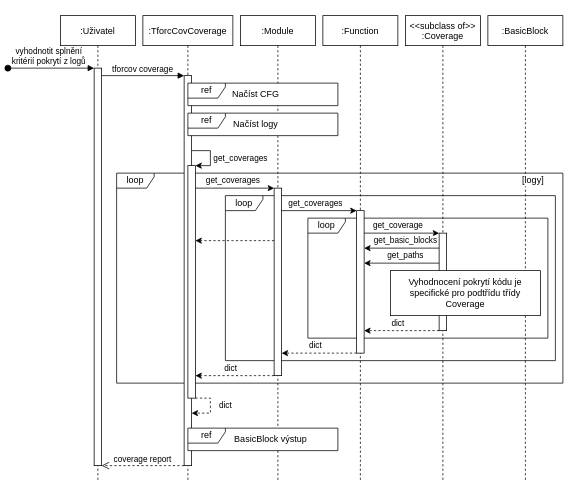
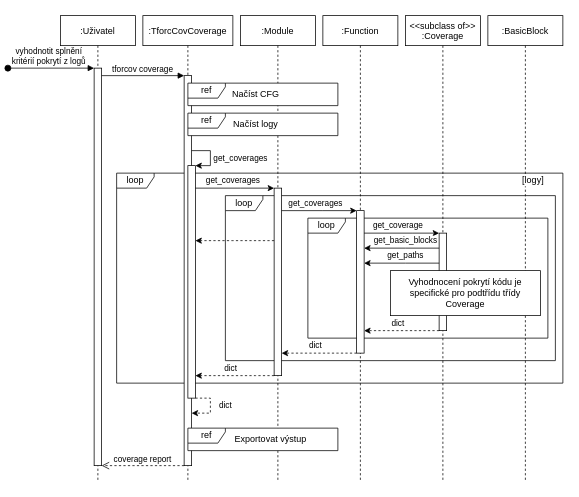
- <mxCell id="38" value="BasicBlock výstup" style="text;html=1;resizable=0;autosize=1;align=center;verticalAlign=middle;points=[];fillColor=none;strokeColor=none;rounded=0;" parent="1" vertex="1"><mxGeometry x="245" y="575" width="110" height="20" as="geometry" /></mxCell>
+ <mxCell id="38" value="Exportovat výstup" style="text;html=1;resizable=0;autosize=1;align=center;verticalAlign=middle;points=[];fillColor=none;strokeColor=none;rounded=0;" parent="1" vertex="1"><mxGeometry x="245" y="575" width="110" height="20" as="geometry" /></mxCell>
